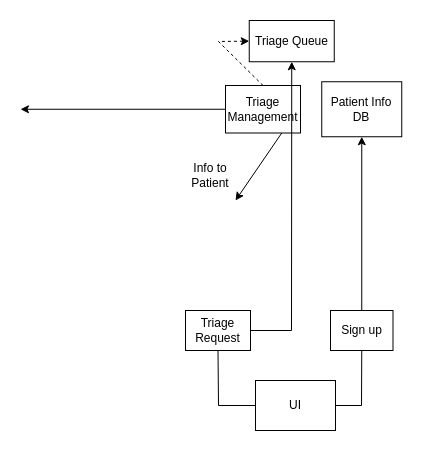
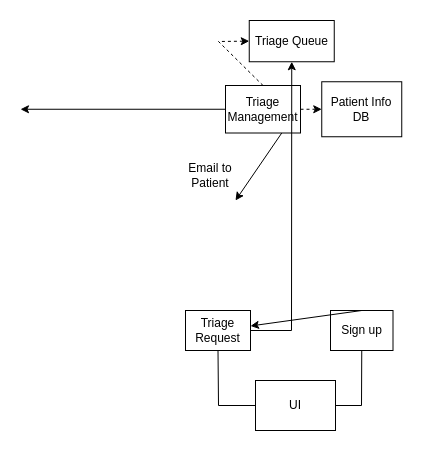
+ <mxCell id="6" value="" style="endArrow=classic;html=1;rounded=0;exitX=1;exitY=0.5;exitDx=0;exitDy=0;entryX=0;entryY=0.5;entryDx=0;entryDy=0;dashed=1;" edge="1" parent="1" source="3" target="2"><mxGeometry width="50" height="50" relative="1" as="geometry"><mxPoint x="250" y="111.25" as="sourcePoint" /><mxPoint x="300" y="61.25" as="targetPoint" /></mxGeometry></mxCell>
- <mxCell id="12" value="Info to Patient" style="text;html=1;align=center;verticalAlign=middle;whiteSpace=wrap;rounded=0;" vertex="1" parent="1"><mxGeometry x="180" y="160" width="60" height="30" as="geometry" /></mxCell>
+ <mxCell id="12" value="Email to Patient" style="text;html=1;align=center;verticalAlign=middle;whiteSpace=wrap;rounded=0;" vertex="1" parent="1"><mxGeometry x="180" y="160" width="60" height="30" as="geometry" /></mxCell>
- <mxCell id="11" value="" style="endArrow=classic;html=1;rounded=0;entryX=0.5;entryY=1;entryDx=0;entryDy=0;exitX=0.5;exitY=0;exitDx=0;exitDy=0;" edge="1" parent="1" source="4" target="2"><mxGeometry width="50" height="50" relative="1" as="geometry"><mxPoint x="200" y="270" as="sourcePoint" /><mxPoint x="250" y="220" as="targetPoint" /></mxGeometry></mxCell>
+ <mxCell id="11" value="" style="endArrow=classic;html=1;rounded=0;exitX=0.5;exitY=0;exitDx=0;exitDy=0;" edge="1" parent="1" source="4" target="5"><mxGeometry width="50" height="50" relative="1" as="geometry"><mxPoint x="200" y="270" as="sourcePoint" /><mxPoint x="250" y="220" as="targetPoint" /></mxGeometry></mxCell>
